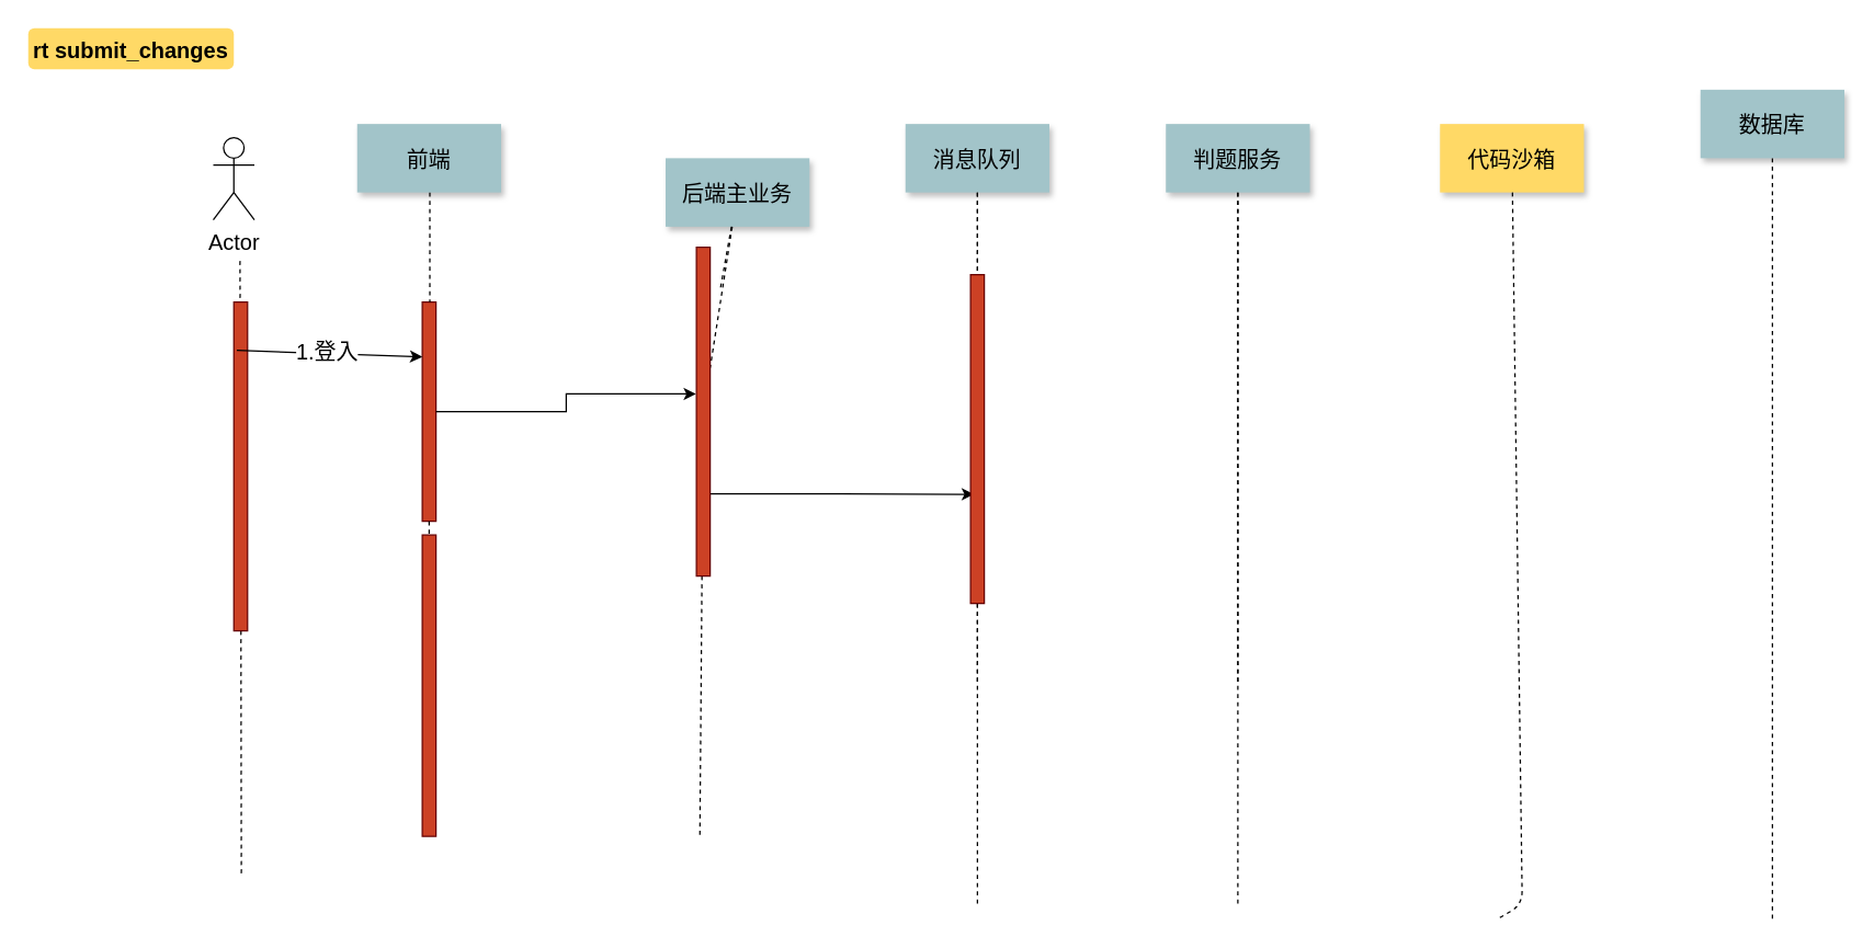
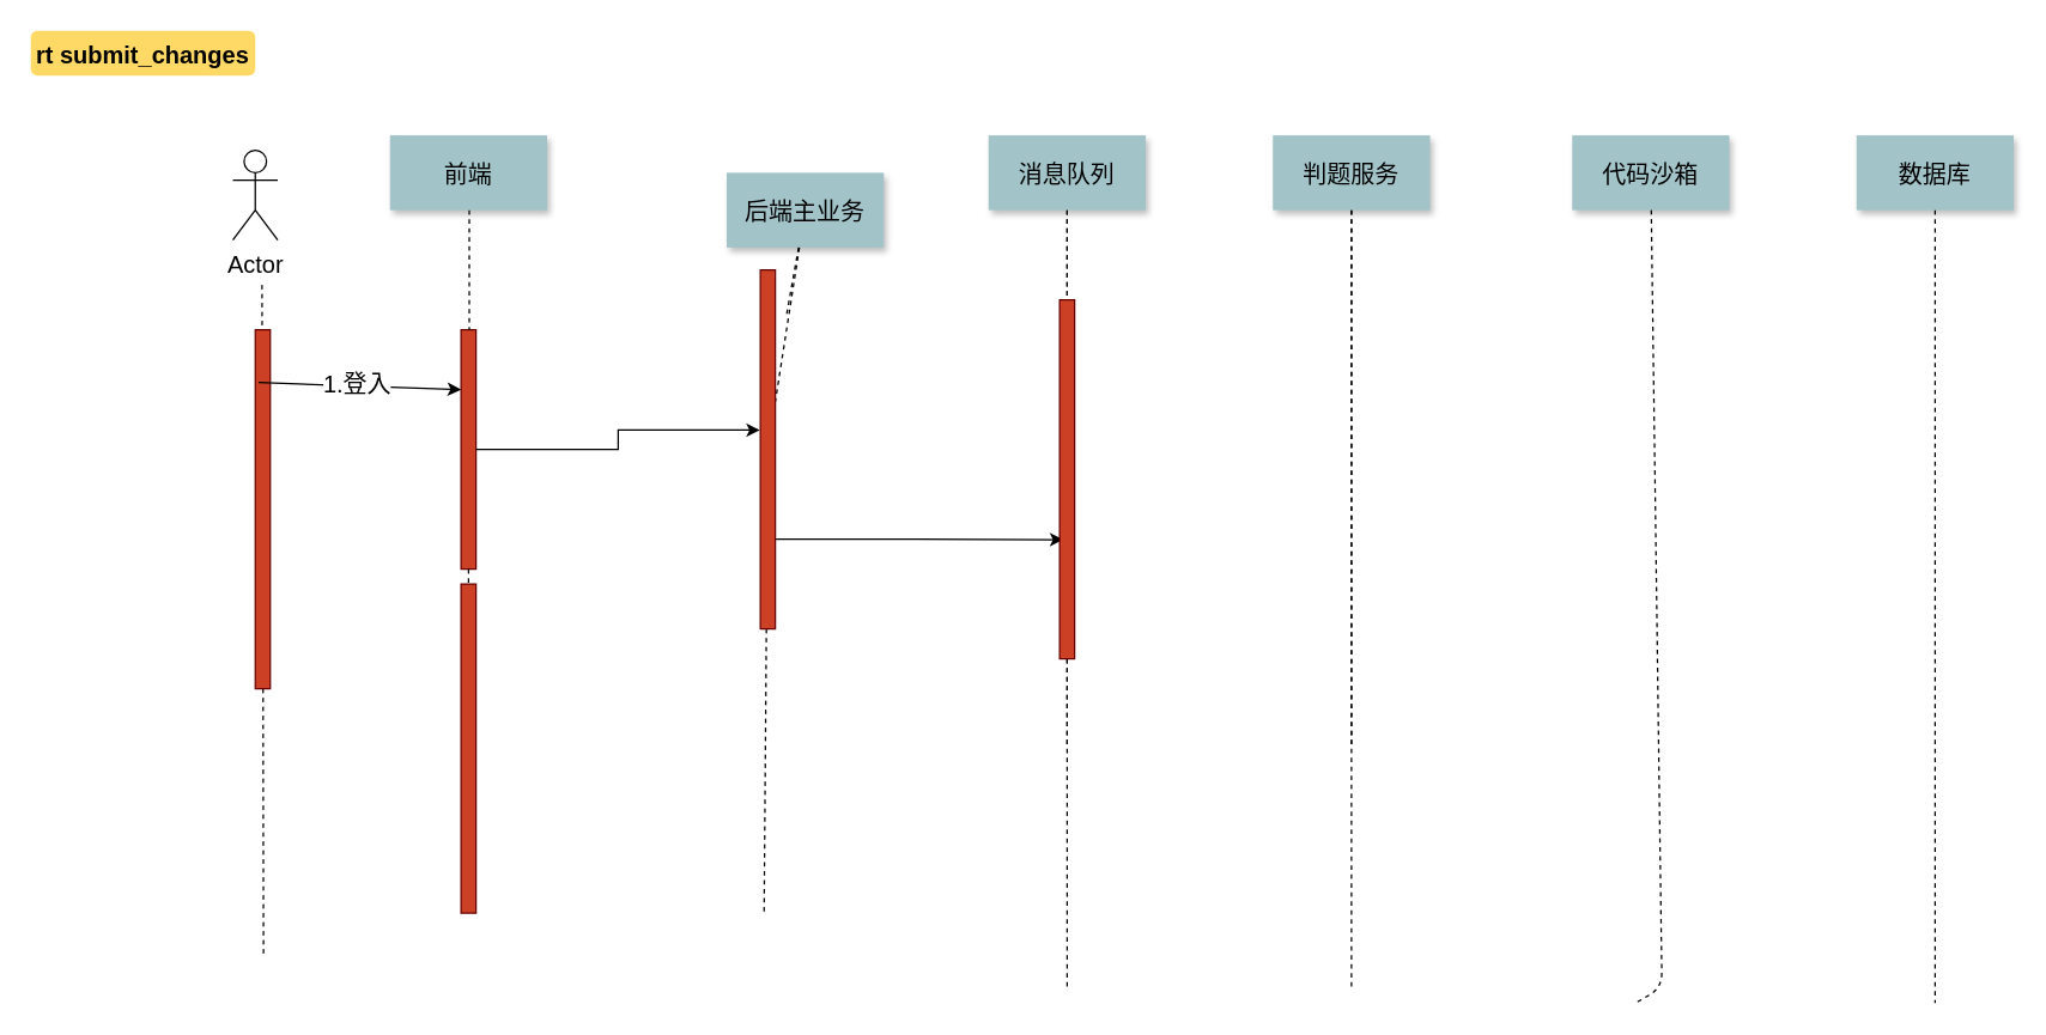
- <mxCell id="25" value="数据库" style="shadow=1;fillColor=#A2C4C9;strokeColor=none;fontSize=16;" vertex="1" parent="1"><mxGeometry x="1240" y="65" width="105" height="50" as="geometry" /></mxCell>
+ <mxCell id="25" value="数据库" style="shadow=1;fillColor=#A2C4C9;strokeColor=none;fontSize=16;" vertex="1" parent="1"><mxGeometry x="1240" y="90" width="105" height="50" as="geometry" /></mxCell>
- <mxCell id="11" value="代码沙箱" style="shadow=1;fillColor=#ffd966;strokeColor=none;fontSize=16;" parent="1" vertex="1"><mxGeometry x="1050" y="90" width="105" height="50" as="geometry" /></mxCell>
+ <mxCell id="11" value="代码沙箱" style="shadow=1;fillColor=#A2C4C9;strokeColor=none;fontSize=16;" parent="1" vertex="1"><mxGeometry x="1050" y="90" width="105" height="50" as="geometry" /></mxCell>
